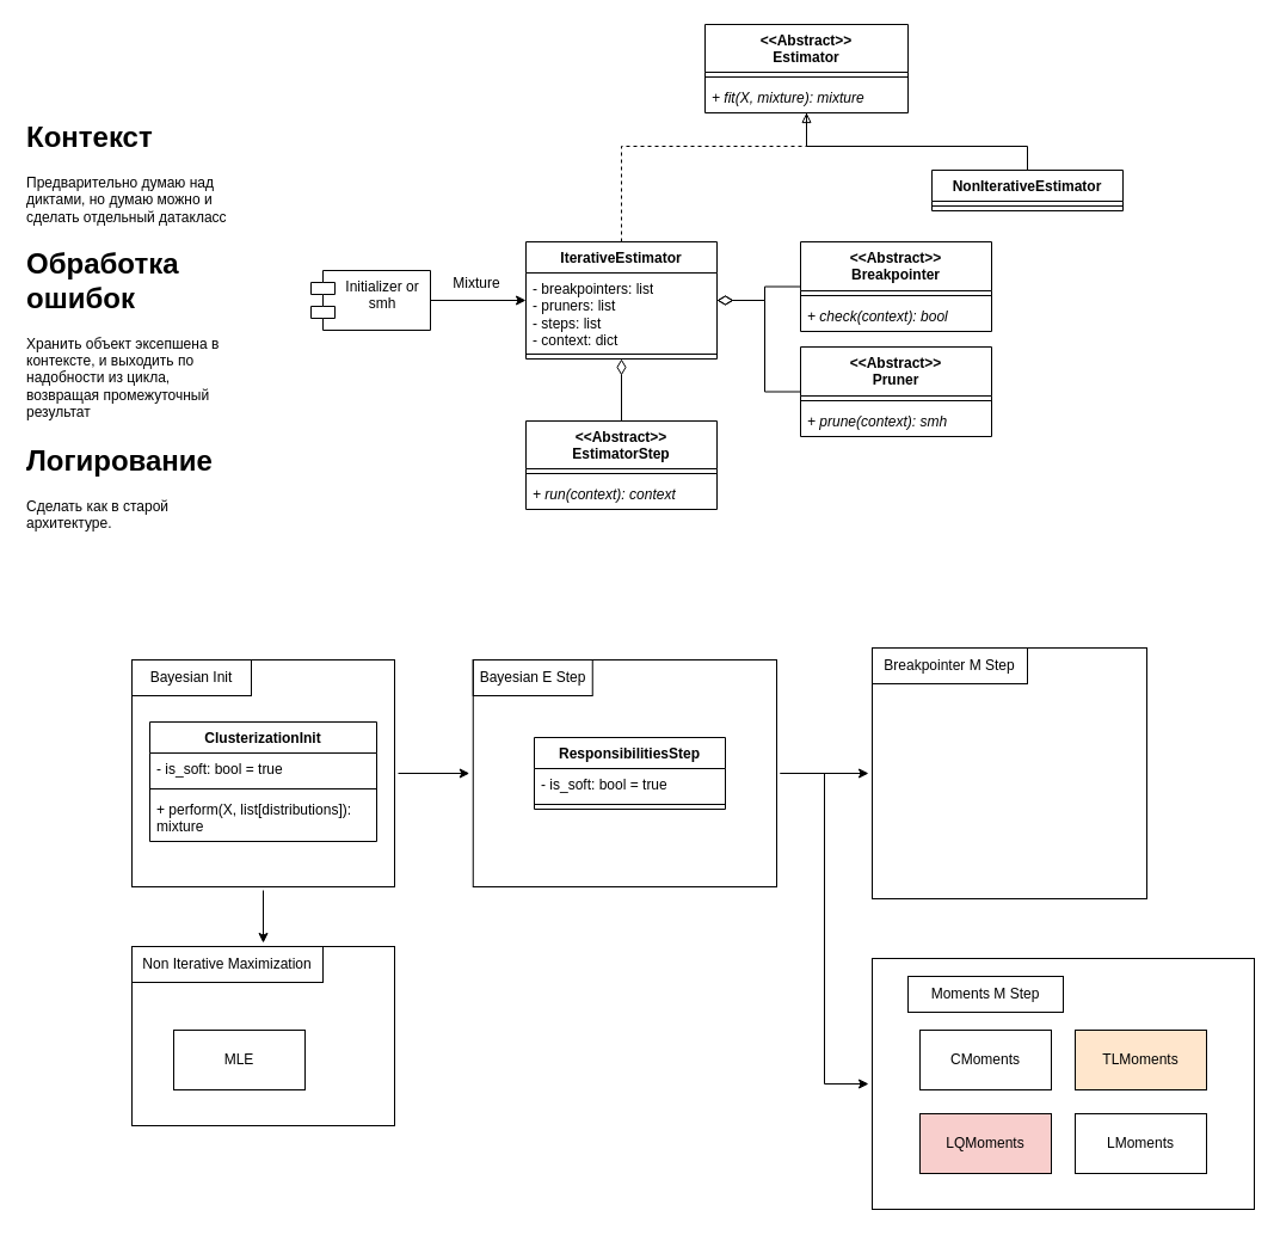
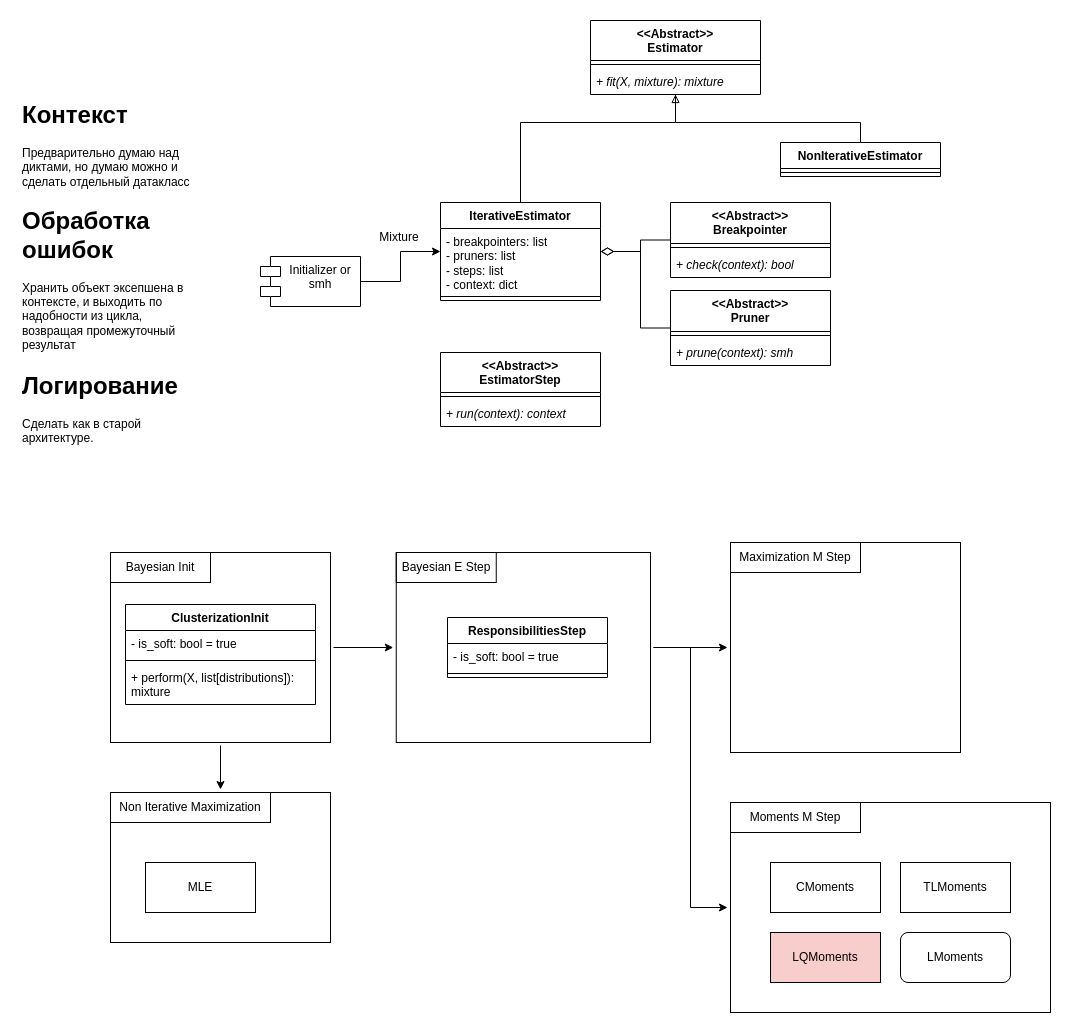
- <mxCell id="8" style="edgeStyle=orthogonalEdgeStyle;rounded=0;orthogonalLoop=1;jettySize=auto;html=1;endArrow=block;endFill=0;dashed=1;" edge="1" parent="1" source="9" target="5"><mxGeometry relative="1" as="geometry"><Array as="points"><mxPoint x="520" y="122" /><mxPoint x="675" y="122" /></Array></mxGeometry></mxCell>
+ <mxCell id="8" style="edgeStyle=orthogonalEdgeStyle;rounded=0;orthogonalLoop=1;jettySize=auto;html=1;endArrow=block;endFill=0;" edge="1" parent="1" source="9" target="5"><mxGeometry relative="1" as="geometry"><Array as="points"><mxPoint x="520" y="122" /><mxPoint x="675" y="122" /></Array></mxGeometry></mxCell>
- <mxCell id="20" value="Initializer or smh" style="shape=module;align=left;spacingLeft=20;align=center;verticalAlign=top;whiteSpace=wrap;html=1;" vertex="1" parent="1"><mxGeometry x="260" y="226" width="100" height="50" as="geometry" /></mxCell>
+ <mxCell id="20" value="Initializer or smh" style="shape=module;align=left;spacingLeft=20;align=center;verticalAlign=top;whiteSpace=wrap;html=1;" vertex="1" parent="1"><mxGeometry x="260" y="256" width="100" height="50" as="geometry" /></mxCell>
- <mxCell id="15" style="edgeStyle=orthogonalEdgeStyle;rounded=0;orthogonalLoop=1;jettySize=auto;html=1;endArrow=diamondThin;endFill=0;endSize=11;" edge="1" parent="1" source="16" target="9"><mxGeometry relative="1" as="geometry" /></mxCell>
- <mxCell id="35" value="Breakpointer M Step" style="text;html=1;align=center;verticalAlign=middle;whiteSpace=wrap;rounded=0;strokeColor=default;" vertex="1" parent="1"><mxGeometry x="730" y="542" width="130" height="30" as="geometry" /></mxCell>
+ <mxCell id="35" value="Maximization M Step" style="text;html=1;align=center;verticalAlign=middle;whiteSpace=wrap;rounded=0;strokeColor=default;" vertex="1" parent="1"><mxGeometry x="730" y="542" width="130" height="30" as="geometry" /></mxCell>
- <mxCell id="37" value="Moments M Step" style="text;html=1;align=center;verticalAlign=middle;whiteSpace=wrap;rounded=0;strokeColor=default;" vertex="1" parent="1"><mxGeometry x="760" y="817" width="130" height="30" as="geometry" /></mxCell>
+ <mxCell id="37" value="Moments M Step" style="text;html=1;align=center;verticalAlign=middle;whiteSpace=wrap;rounded=0;strokeColor=default;" vertex="1" parent="1"><mxGeometry x="730" y="802" width="130" height="30" as="geometry" /></mxCell>
- <mxCell id="39" value="TLMoments" style="html=1;whiteSpace=wrap;fillColor=#ffe6cc;" vertex="1" parent="1"><mxGeometry x="900" y="862" width="110" height="50" as="geometry" /></mxCell>
+ <mxCell id="39" value="TLMoments" style="html=1;whiteSpace=wrap;" vertex="1" parent="1"><mxGeometry x="900" y="862" width="110" height="50" as="geometry" /></mxCell>
- <mxCell id="41" value="&lt;div&gt;LMoments&lt;/div&gt;" style="html=1;whiteSpace=wrap;" vertex="1" parent="1"><mxGeometry x="900" y="932" width="110" height="50" as="geometry" /></mxCell>
+ <mxCell id="41" value="&lt;div&gt;LMoments&lt;/div&gt;" style="html=1;whiteSpace=wrap;rounded=1;" vertex="1" parent="1"><mxGeometry x="900" y="932" width="110" height="50" as="geometry" /></mxCell>
